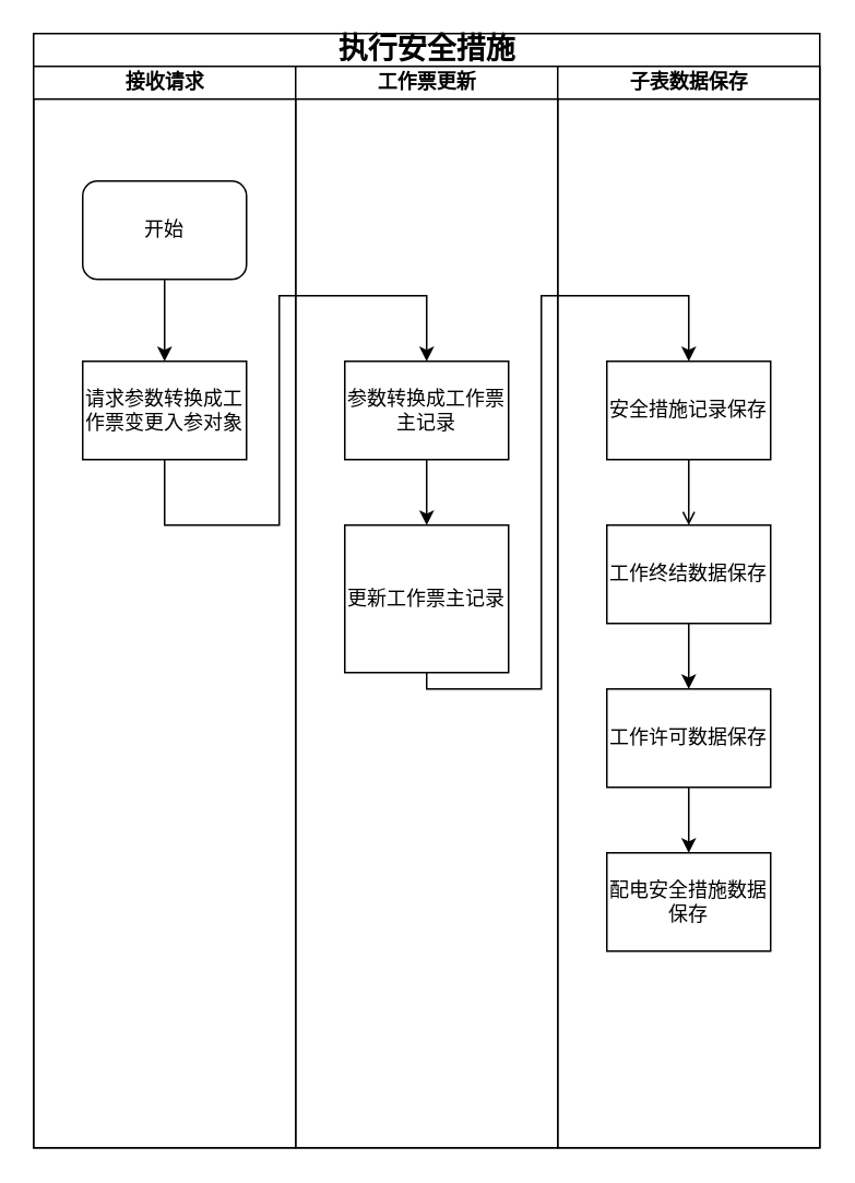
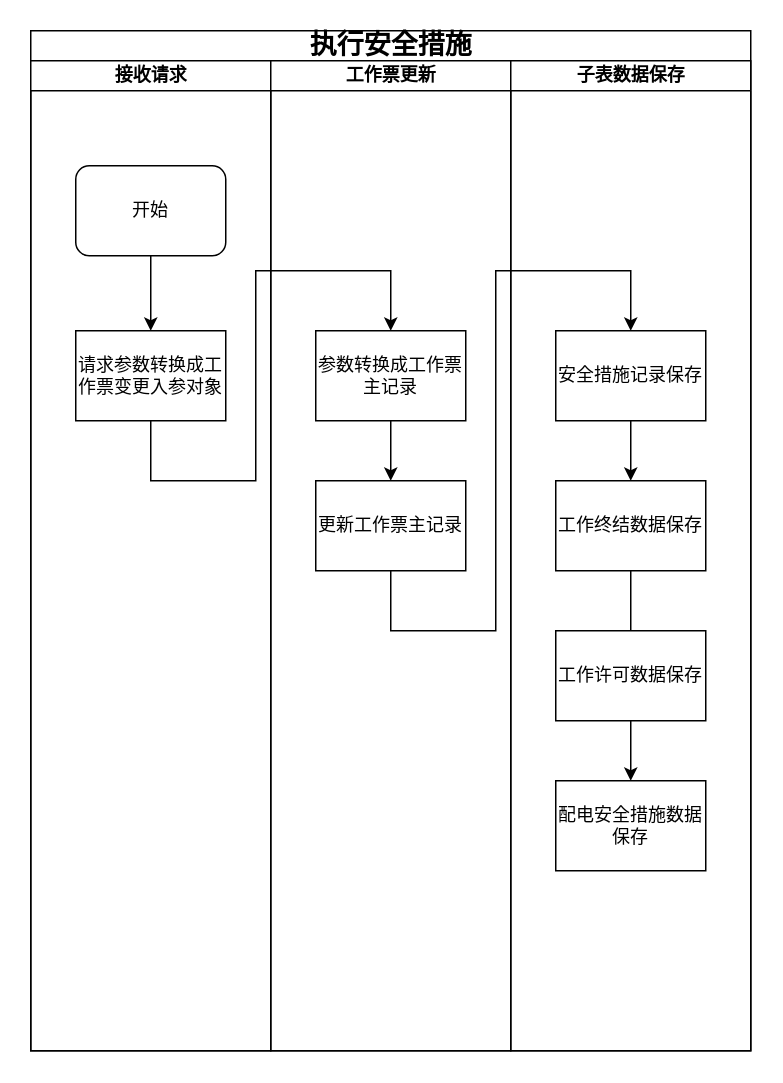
- <mxCell id="12" style="edgeStyle=orthogonalEdgeStyle;rounded=0;orthogonalLoop=1;jettySize=auto;html=1;exitX=0.5;exitY=1;exitDx=0;exitDy=0;entryX=0.5;entryY=0;entryDx=0;entryDy=0;endArrow=open;" edge="1" parent="11" source="13" target="17"><mxGeometry relative="1" as="geometry" /></mxCell>
+ <mxCell id="12" style="edgeStyle=orthogonalEdgeStyle;rounded=0;orthogonalLoop=1;jettySize=auto;html=1;exitX=0.5;exitY=1;exitDx=0;exitDy=0;entryX=0.5;entryY=0;entryDx=0;entryDy=0;" edge="1" parent="11" source="13" target="17"><mxGeometry relative="1" as="geometry" /></mxCell>
- <mxCell id="10" value="&lt;span style=&quot;font-size: 12px;&quot;&gt;更新工作票主记录&lt;/span&gt;" style="whiteSpace=wrap;html=1;fontSize=8;fontFamily=Verdana;rounded=0;shadow=0;labelBackgroundColor=none;strokeWidth=1;" vertex="1" parent="7"><mxGeometry x="30" y="280" width="100" height="90" as="geometry" /></mxCell>
+ <mxCell id="10" value="&lt;span style=&quot;font-size: 12px;&quot;&gt;更新工作票主记录&lt;/span&gt;" style="whiteSpace=wrap;html=1;fontSize=8;fontFamily=Verdana;rounded=0;shadow=0;labelBackgroundColor=none;strokeWidth=1;" vertex="1" parent="7"><mxGeometry x="30" y="280" width="100" height="60" as="geometry" /></mxCell>
- <mxCell id="16" style="edgeStyle=orthogonalEdgeStyle;rounded=0;orthogonalLoop=1;jettySize=auto;html=1;exitX=0.5;exitY=1;exitDx=0;exitDy=0;" edge="1" parent="11" source="17" target="19"><mxGeometry relative="1" as="geometry" /></mxCell>
+ <mxCell id="16" style="edgeStyle=orthogonalEdgeStyle;rounded=0;orthogonalLoop=1;jettySize=auto;html=1;exitX=0.5;exitY=1;exitDx=0;exitDy=0;endArrow=none;" edge="1" parent="11" source="17" target="19"><mxGeometry relative="1" as="geometry" /></mxCell>
